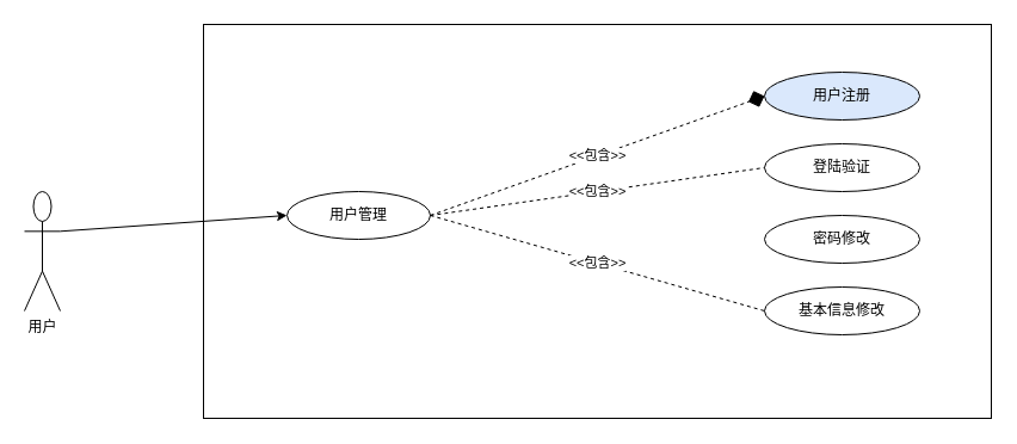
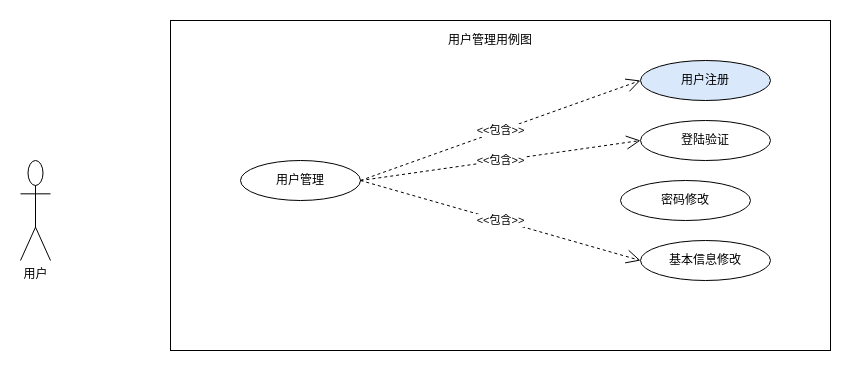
+ <mxCell id="13" value="用户管理用例图" style="text;html=1;strokeColor=none;fillColor=none;align=center;verticalAlign=middle;whiteSpace=wrap;rounded=0;" parent="1" vertex="1"><mxGeometry x="370" y="30" width="240" height="20" as="geometry" /></mxCell>
- <mxCell id="10" value="&amp;lt;&amp;lt;包含&amp;gt;&amp;gt;" style="endArrow=diamond;endSize=12;dashed=1;html=1;entryX=0;entryY=0.5;entryDx=0;entryDy=0;exitX=1;exitY=0.5;exitDx=0;exitDy=0;" parent="1" source="5" target="6" edge="1"><mxGeometry width="160" relative="1" as="geometry"><mxPoint x="410" y="30" as="sourcePoint" /><mxPoint x="594.142" y="185.826" as="targetPoint" /><Array as="points" /></mxGeometry></mxCell>
+ <mxCell id="10" value="&amp;lt;&amp;lt;包含&amp;gt;&amp;gt;" style="endArrow=open;endSize=12;dashed=1;html=1;entryX=0;entryY=0.5;entryDx=0;entryDy=0;exitX=1;exitY=0.5;exitDx=0;exitDy=0;" parent="1" source="5" target="6" edge="1"><mxGeometry width="160" relative="1" as="geometry"><mxPoint x="410" y="30" as="sourcePoint" /><mxPoint x="594.142" y="185.826" as="targetPoint" /><Array as="points" /></mxGeometry></mxCell>
- <mxCell id="11" value="&amp;lt;&amp;lt;包含&amp;gt;&amp;gt;" style="endArrow=none;endSize=12;dashed=1;html=1;entryX=0;entryY=0.5;entryDx=0;entryDy=0;exitX=1;exitY=0.5;exitDx=0;exitDy=0;" parent="1" source="5" target="7" edge="1"><mxGeometry width="160" relative="1" as="geometry"><mxPoint x="410" y="30" as="sourcePoint" /><mxPoint x="589.142" y="185.826" as="targetPoint" /><Array as="points" /></mxGeometry></mxCell>
+ <mxCell id="11" value="&amp;lt;&amp;lt;包含&amp;gt;&amp;gt;" style="endArrow=open;endSize=12;dashed=1;html=1;entryX=0;entryY=0.5;entryDx=0;entryDy=0;exitX=1;exitY=0.5;exitDx=0;exitDy=0;" parent="1" source="5" target="7" edge="1"><mxGeometry width="160" relative="1" as="geometry"><mxPoint x="410" y="30" as="sourcePoint" /><mxPoint x="589.142" y="185.826" as="targetPoint" /><Array as="points" /></mxGeometry></mxCell>
- <mxCell id="4" value="" style="endArrow=classic;html=1;entryX=0;entryY=0.5;entryDx=0;entryDy=0;exitX=1;exitY=0.333;exitDx=0;exitDy=0;exitPerimeter=0;" parent="1" source="3" target="5" edge="1"><mxGeometry width="50" height="50" relative="1" as="geometry"><mxPoint x="140" y="230" as="sourcePoint" /><mxPoint x="260" y="550" as="targetPoint" /></mxGeometry></mxCell>
- <mxCell id="8" value="密码修改" style="ellipse;whiteSpace=wrap;html=1;" parent="1" vertex="1"><mxGeometry x="640" y="180" width="130" height="40" as="geometry" /></mxCell>
+ <mxCell id="8" value="密码修改" style="ellipse;whiteSpace=wrap;html=1;" parent="1" vertex="1"><mxGeometry x="620" y="180" width="130" height="40" as="geometry" /></mxCell>
- <mxCell id="12" value="&amp;lt;&amp;lt;包含&amp;gt;&amp;gt;" style="endArrow=none;endSize=12;dashed=1;html=1;entryX=0;entryY=0.5;entryDx=0;entryDy=0;exitX=1;exitY=0.5;exitDx=0;exitDy=0;" parent="1" source="5" target="9" edge="1"><mxGeometry width="160" relative="1" as="geometry"><mxPoint x="400" y="210" as="sourcePoint" /><mxPoint x="579.142" y="295.826" as="targetPoint" /><Array as="points" /></mxGeometry></mxCell>
+ <mxCell id="12" value="&amp;lt;&amp;lt;包含&amp;gt;&amp;gt;" style="endArrow=open;endSize=12;dashed=1;html=1;entryX=0;entryY=0.5;entryDx=0;entryDy=0;exitX=1;exitY=0.5;exitDx=0;exitDy=0;" parent="1" source="5" target="9" edge="1"><mxGeometry width="160" relative="1" as="geometry"><mxPoint x="400" y="210" as="sourcePoint" /><mxPoint x="579.142" y="295.826" as="targetPoint" /><Array as="points" /></mxGeometry></mxCell>
